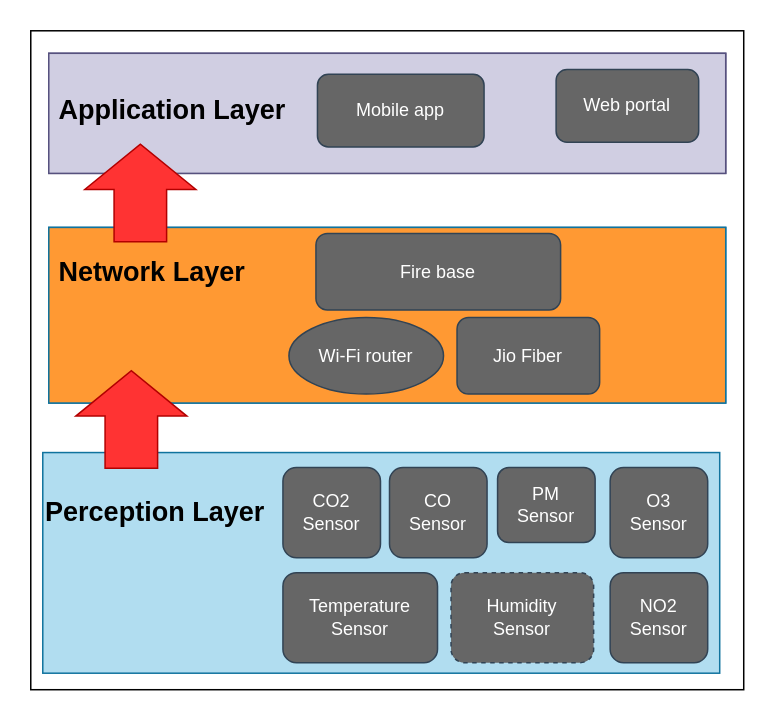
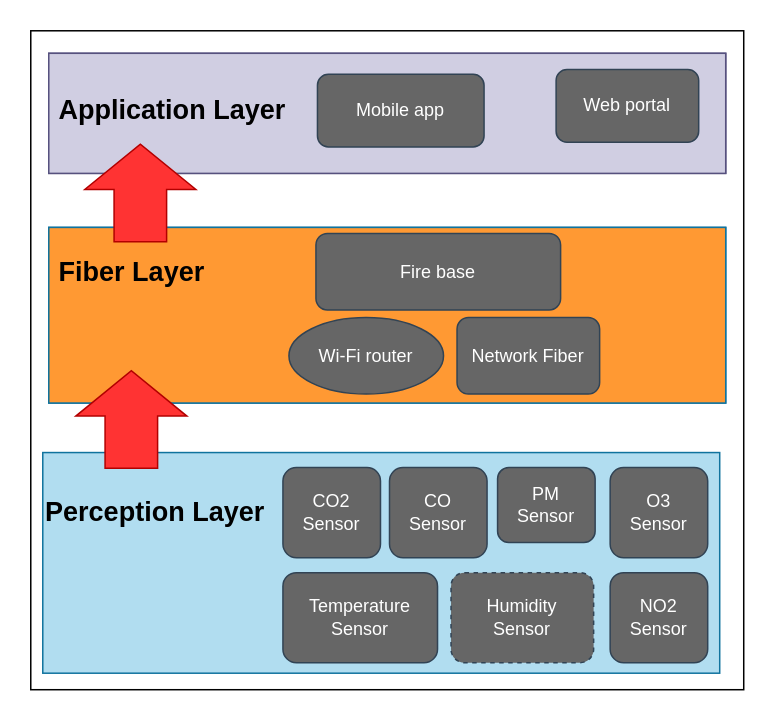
- <mxCell id="18" value="Network Layer" style="text;html=1;strokeColor=none;fillColor=none;align=left;verticalAlign=middle;whiteSpace=wrap;rounded=0;fontStyle=1;fontSize=18;" vertex="1" parent="2"><mxGeometry x="17" y="147.753" width="161" height="25.51" as="geometry" /></mxCell>
+ <mxCell id="18" value="Fiber Layer" style="text;html=1;strokeColor=none;fillColor=none;align=left;verticalAlign=middle;whiteSpace=wrap;rounded=0;fontStyle=1;fontSize=18;" vertex="1" parent="2"><mxGeometry x="17" y="147.753" width="161" height="25.51" as="geometry" /></mxCell>
- <mxCell id="16" value="Jio Fiber" style="rounded=1;whiteSpace=wrap;html=1;fillColor=#666666;fontColor=#ffffff;strokeColor=#314354;" vertex="1" parent="2"><mxGeometry x="284" y="191.027" width="95" height="51.02" as="geometry" /></mxCell>
+ <mxCell id="16" value="Network Fiber" style="rounded=1;whiteSpace=wrap;html=1;fillColor=#666666;fontColor=#ffffff;strokeColor=#314354;" vertex="1" parent="2"><mxGeometry x="284" y="191.027" width="95" height="51.02" as="geometry" /></mxCell>
